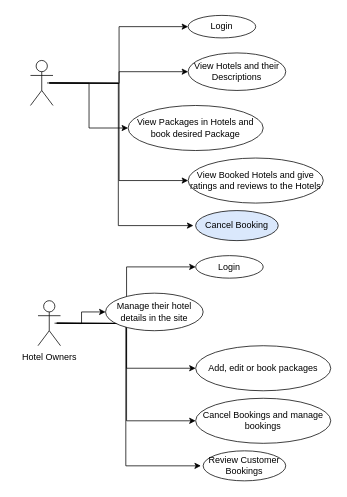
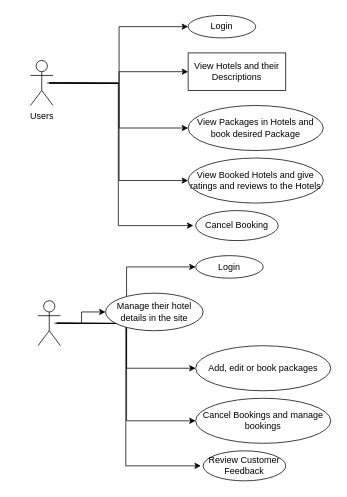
- <mxCell id="8" value="View Hotels and their Descriptions" style="ellipse;whiteSpace=wrap;html=1;movable=0;resizable=0;rotatable=0;deletable=0;editable=0;locked=1;connectable=0;" vertex="1" parent="1"><mxGeometry x="250" y="70" width="130" height="50" as="geometry" /></mxCell>
+ <mxCell id="8" value="View Hotels and their Descriptions" style="whiteSpace=wrap;html=1;movable=0;resizable=0;rotatable=0;deletable=0;editable=0;locked=1;connectable=0;rounded=0;" vertex="1" parent="1"><mxGeometry x="250" y="70" width="130" height="50" as="geometry" /></mxCell>
+ <mxCell id="13" value="Users" style="text;html=1;align=center;verticalAlign=middle;resizable=0;points=[];autosize=1;strokeColor=none;fillColor=none;fontColor=none;movable=0;rotatable=0;deletable=0;editable=0;locked=1;connectable=0;" vertex="1" parent="1"><mxGeometry x="30" y="140" width="50" height="30" as="geometry" /></mxCell>
- <mxCell id="9" value="View Packages in Hotels and book desired Package" style="ellipse;whiteSpace=wrap;html=1;movable=0;resizable=0;rotatable=0;deletable=0;editable=0;locked=1;connectable=0;" vertex="1" parent="1"><mxGeometry x="170" y="140" width="180" height="60" as="geometry" /></mxCell>
+ <mxCell id="9" value="View Packages in Hotels and book desired Package" style="ellipse;whiteSpace=wrap;html=1;movable=0;resizable=0;rotatable=0;deletable=0;editable=0;locked=1;connectable=0;" vertex="1" parent="1"><mxGeometry x="250" y="140" width="180" height="60" as="geometry" /></mxCell>
- <mxCell id="11" value="Cancel Booking" style="ellipse;whiteSpace=wrap;html=1;movable=0;resizable=0;rotatable=0;deletable=0;editable=0;locked=1;connectable=0;fillColor=#dae8fc;" vertex="1" parent="1"><mxGeometry x="260" y="280" width="110" height="40" as="geometry" /></mxCell>
+ <mxCell id="11" value="Cancel Booking" style="ellipse;whiteSpace=wrap;html=1;movable=0;resizable=0;rotatable=0;deletable=0;editable=0;locked=1;connectable=0;" vertex="1" parent="1"><mxGeometry x="260" y="280" width="110" height="40" as="geometry" /></mxCell>
- <mxCell id="25" value="Hotel Owners" style="text;html=1;align=center;verticalAlign=middle;resizable=0;points=[];autosize=1;strokeColor=none;fillColor=none;fontColor=none;movable=0;rotatable=0;deletable=0;editable=0;locked=1;connectable=0;" vertex="1" parent="1"><mxGeometry x="20" y="460" width="90" height="30" as="geometry" /></mxCell>
- <mxCell id="23" value="Review Customer Bookings" style="ellipse;whiteSpace=wrap;html=1;movable=0;resizable=0;rotatable=0;deletable=0;editable=0;locked=1;connectable=0;" vertex="1" parent="1"><mxGeometry x="270" y="600" width="110" height="40" as="geometry" /></mxCell>
+ <mxCell id="23" value="Review Customer Feedback" style="ellipse;whiteSpace=wrap;html=1;movable=0;resizable=0;rotatable=0;deletable=0;editable=0;locked=1;connectable=0;" vertex="1" parent="1"><mxGeometry x="270" y="600" width="110" height="40" as="geometry" /></mxCell>
